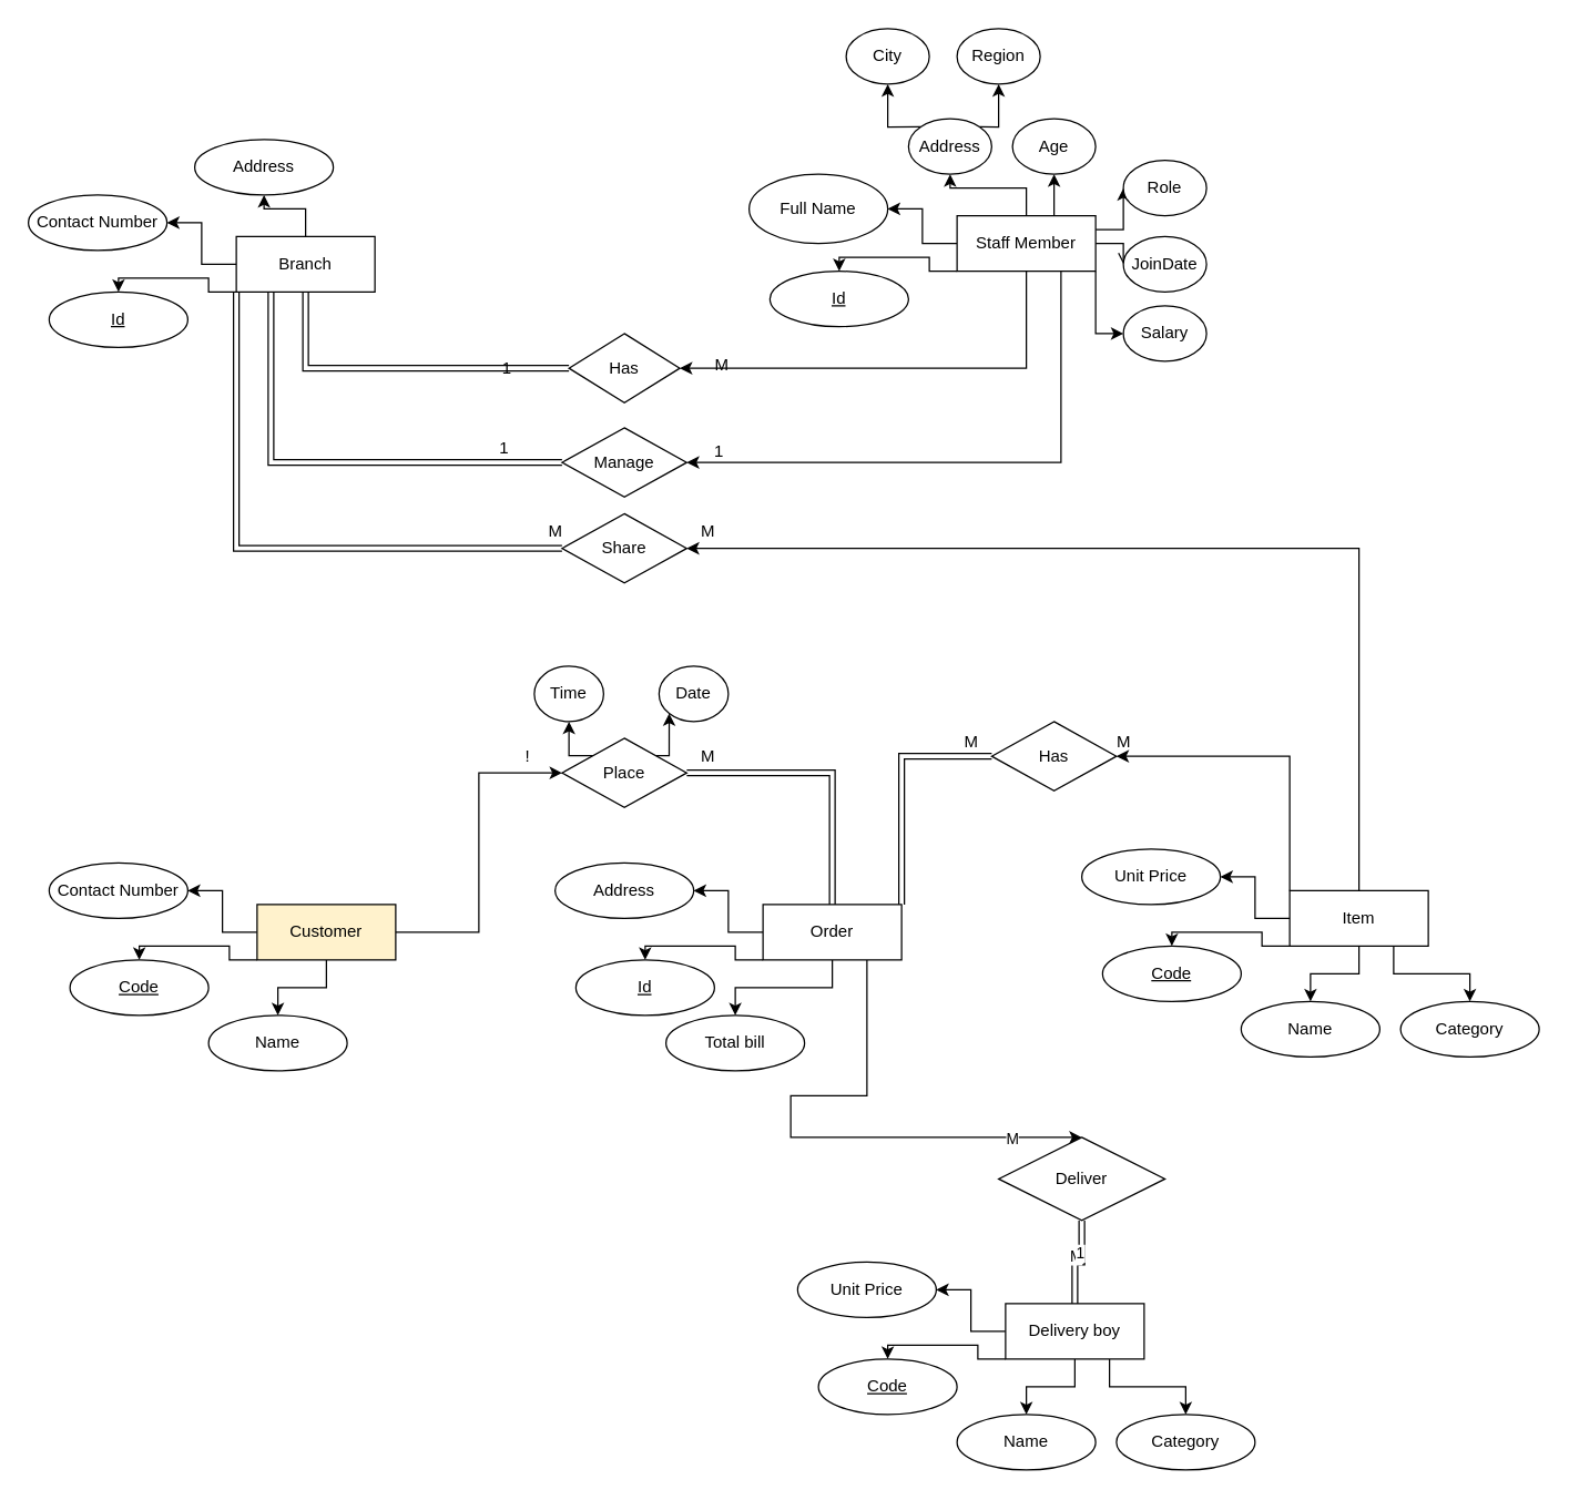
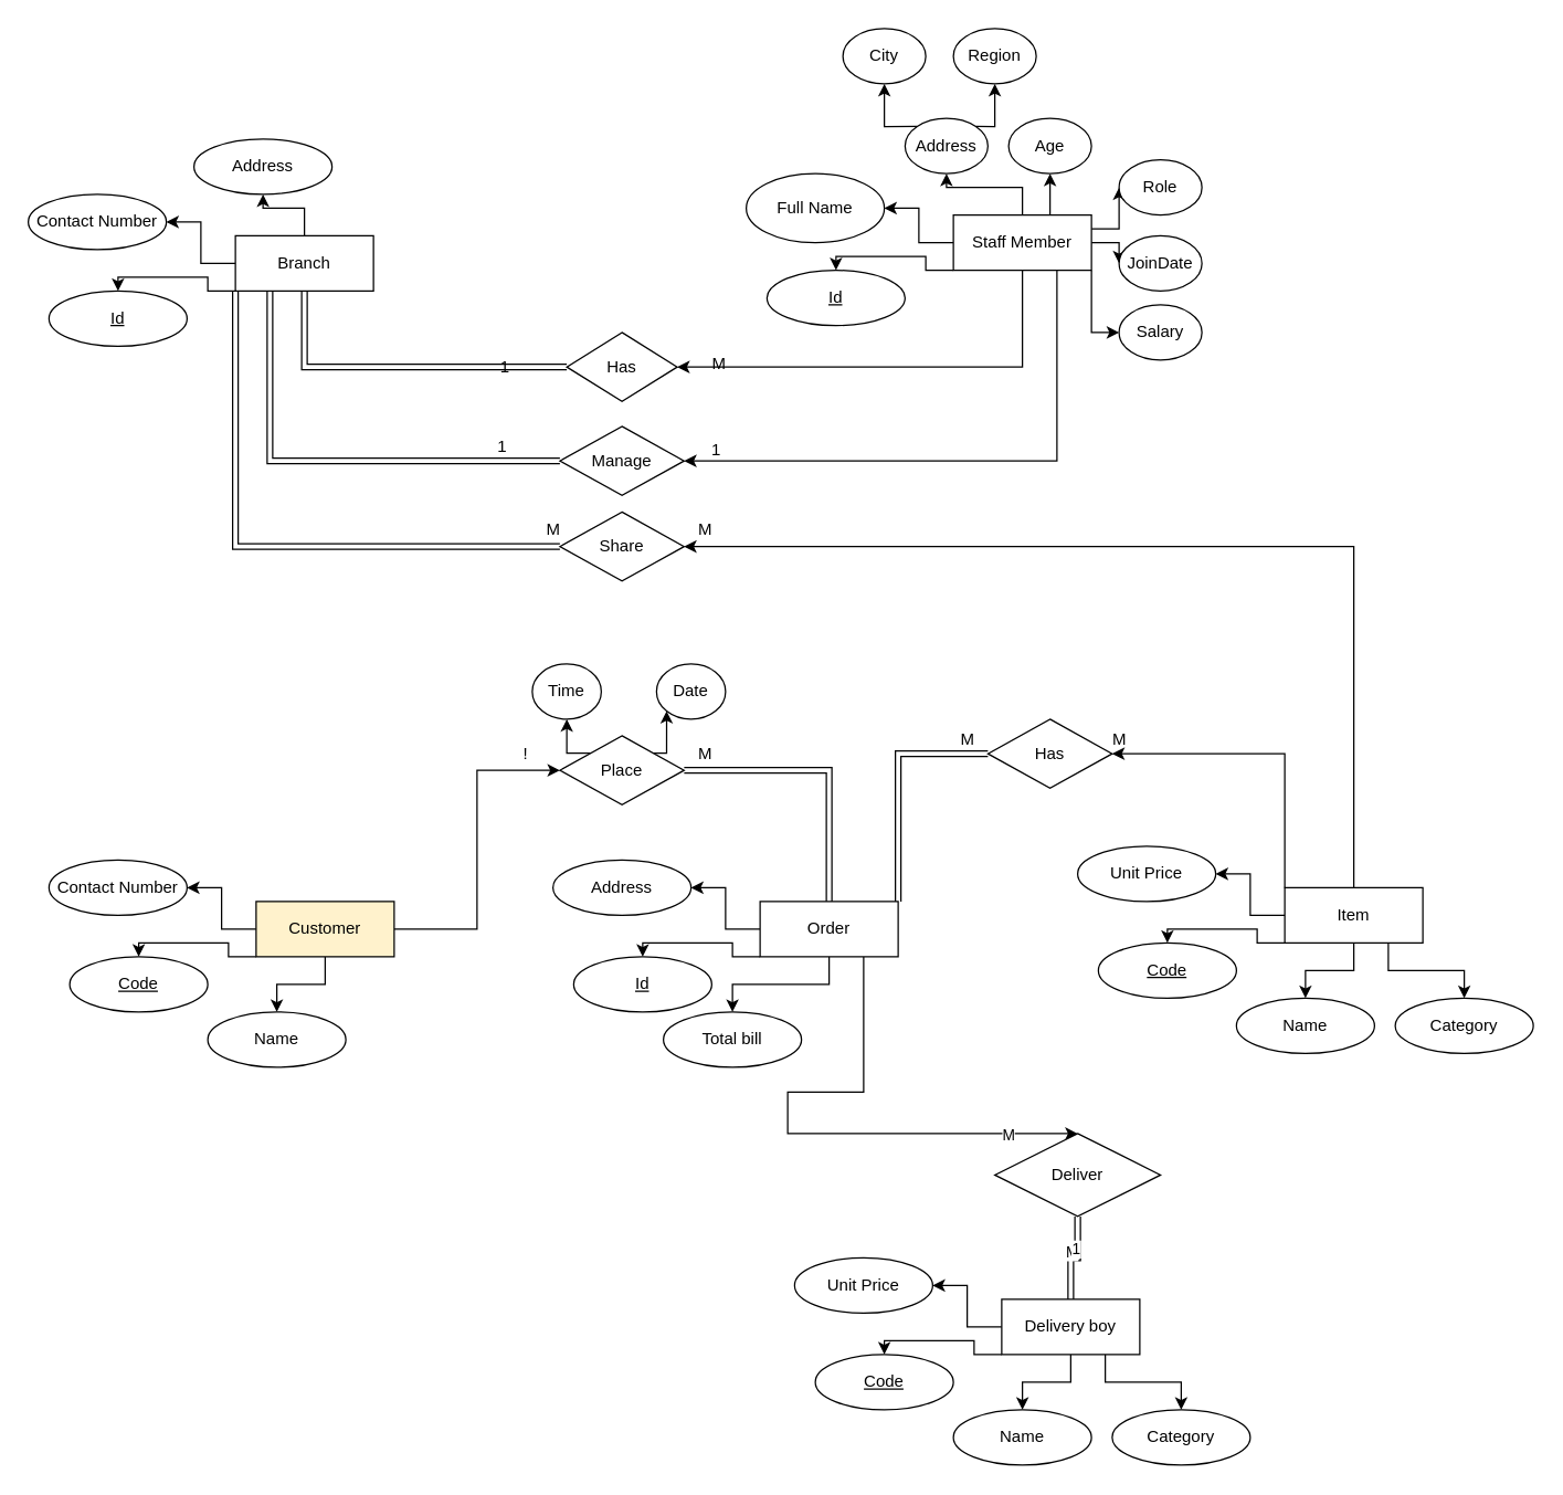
- <mxCell id="17" style="edgeStyle=orthogonalEdgeStyle;rounded=0;orthogonalLoop=1;jettySize=auto;html=1;exitX=1;exitY=0.5;exitDx=0;exitDy=0;entryX=0;entryY=0.5;entryDx=0;entryDy=0;endArrow=open;" edge="1" parent="1" source="21" target="32"><mxGeometry relative="1" as="geometry" /></mxCell>
+ <mxCell id="17" style="edgeStyle=orthogonalEdgeStyle;rounded=0;orthogonalLoop=1;jettySize=auto;html=1;exitX=1;exitY=0.5;exitDx=0;exitDy=0;entryX=0;entryY=0.5;entryDx=0;entryDy=0;" edge="1" parent="1" source="21" target="32"><mxGeometry relative="1" as="geometry" /></mxCell>
